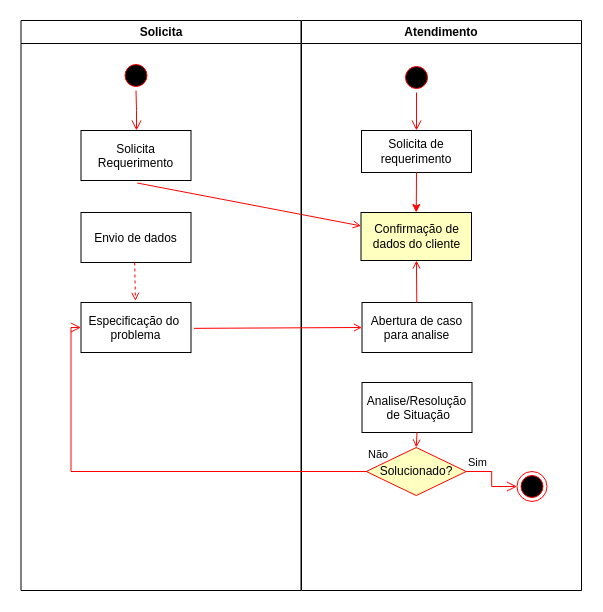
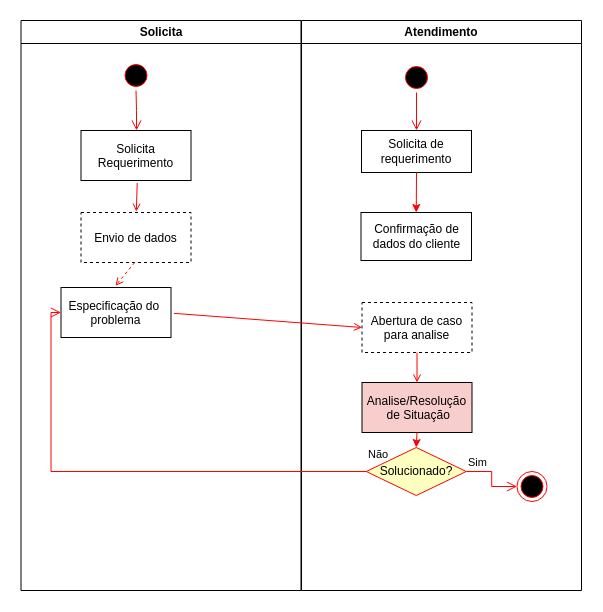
- <mxCell id="7" value="" style="endArrow=open;strokeColor=#FF0000;endFill=1;rounded=0;exitX=0.511;exitY=1.05;exitDx=0;exitDy=0;exitPerimeter=0;" parent="2" source="5" target="21" edge="1"><mxGeometry relative="1" as="geometry"><mxPoint x="115.5" y="222" as="targetPoint" /></mxGeometry></mxCell>
+ <mxCell id="7" value="" style="endArrow=open;strokeColor=#FF0000;endFill=1;rounded=0;entryX=0.503;entryY=-0.017;entryDx=0;entryDy=0;entryPerimeter=0;exitX=0.511;exitY=1.05;exitDx=0;exitDy=0;exitPerimeter=0;" parent="2" source="5" target="6" edge="1"><mxGeometry relative="1" as="geometry"><mxPoint x="115.5" y="222" as="targetPoint" /></mxGeometry></mxCell>
- <mxCell id="21" value="Confirmação de dados do cliente" style="rounded=0;whiteSpace=wrap;html=1;fillColor=#ffffc0;" vertex="1" parent="10"><mxGeometry x="59.5" y="192" width="110.5" height="48" as="geometry" /></mxCell>
+ <mxCell id="21" value="Confirmação de dados do cliente" style="rounded=0;whiteSpace=wrap;html=1;" vertex="1" parent="10"><mxGeometry x="59.5" y="192" width="110.5" height="48" as="geometry" /></mxCell>
- <mxCell id="6" value="Envio de dados" style="" parent="2" vertex="1"><mxGeometry x="60" y="192" width="110" height="50" as="geometry" /></mxCell>
+ <mxCell id="6" value="Envio de dados" style="dashed=1;" parent="2" vertex="1"><mxGeometry x="60" y="192" width="110" height="50" as="geometry" /></mxCell>
- <mxCell id="13" value="" style="endArrow=open;strokeColor=#FF0000;endFill=1;rounded=0;" parent="10" source="11" target="21" edge="1"><mxGeometry relative="1" as="geometry" /></mxCell>
+ <mxCell id="13" value="" style="endArrow=open;strokeColor=#FF0000;endFill=1;rounded=0" parent="10" source="11" target="12" edge="1"><mxGeometry relative="1" as="geometry" /></mxCell>
- <mxCell id="8" value="Especificação do &#10;problema" style="" parent="2" vertex="1"><mxGeometry x="60" y="282" width="110" height="50" as="geometry" /></mxCell>
+ <mxCell id="8" value="Especificação do &#10;problema" style="" parent="2" vertex="1"><mxGeometry x="40" y="267" width="110" height="50" as="geometry" /></mxCell>
- <mxCell id="11" value="Abertura de caso&#10;para analise" style="" parent="10" vertex="1"><mxGeometry x="60.5" y="282" width="110" height="50" as="geometry" /></mxCell>
+ <mxCell id="11" value="Abertura de caso&#10;para analise" style="dashed=1;" parent="10" vertex="1"><mxGeometry x="60.5" y="282" width="110" height="50" as="geometry" /></mxCell>
- <mxCell id="12" value="Analise/Resolução&#10; de Situação" style="" parent="10" vertex="1"><mxGeometry x="60.5" y="362" width="110" height="50" as="geometry" /></mxCell>
+ <mxCell id="12" value="Analise/Resolução&#10; de Situação" style="fillColor=#f8cecc;" parent="10" vertex="1"><mxGeometry x="60.5" y="362" width="110" height="50" as="geometry" /></mxCell>
- <mxCell id="18" value="" style="endArrow=open;html=1;rounded=0;strokeColor=#FF0000;entryX=0.5;entryY=0;entryDx=0;entryDy=0;exitX=0.5;exitY=1;exitDx=0;exitDy=0;" edge="1" parent="10" source="12" target="17"><mxGeometry width="50" height="50" relative="1" as="geometry"><mxPoint x="95.5" y="402" as="sourcePoint" /><mxPoint x="165.5" y="322" as="targetPoint" /></mxGeometry></mxCell>
+ <mxCell id="18" value="" style="endArrow=classic;html=1;rounded=0;strokeColor=#FF0000;entryX=0.5;entryY=0;entryDx=0;entryDy=0;exitX=0.5;exitY=1;exitDx=0;exitDy=0;" edge="1" parent="10" source="12" target="17"><mxGeometry width="50" height="50" relative="1" as="geometry"><mxPoint x="95.5" y="402" as="sourcePoint" /><mxPoint x="165.5" y="322" as="targetPoint" /></mxGeometry></mxCell>
